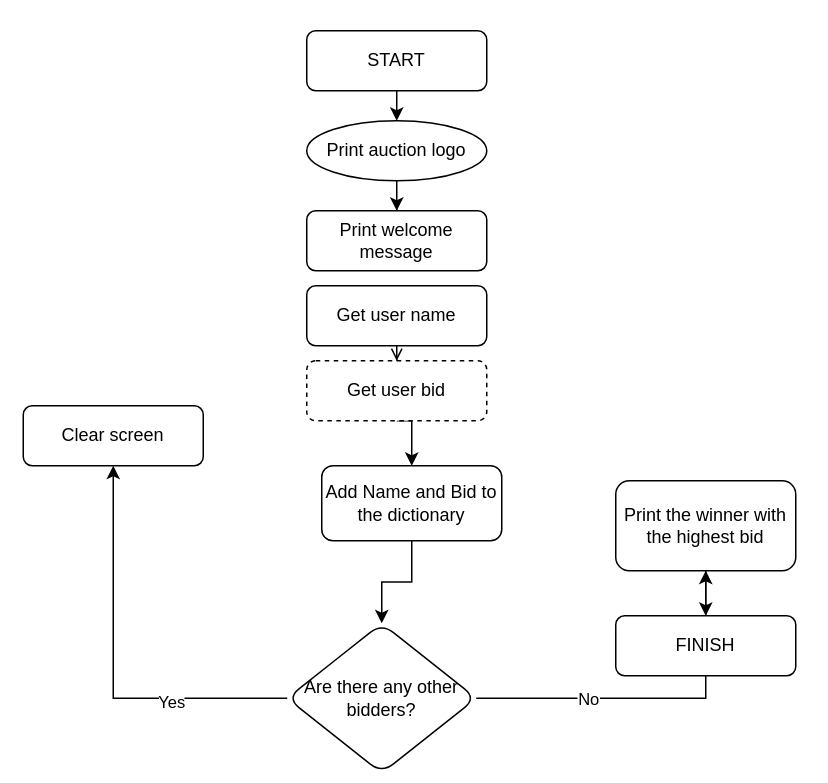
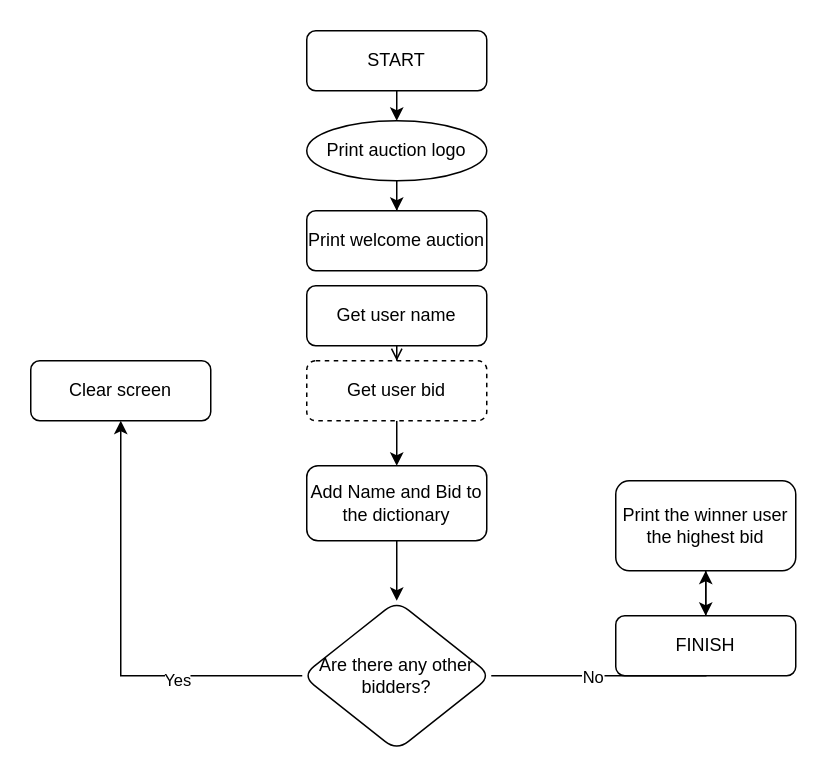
- <mxCell id="6" value="Print welcome message" style="rounded=1;whiteSpace=wrap;html=1;glass=0;strokeWidth=1;shadow=0;" vertex="1" parent="1"><mxGeometry x="204" y="140" width="120" height="40" as="geometry" /></mxCell>
+ <mxCell id="6" value="Print welcome auction" style="rounded=1;whiteSpace=wrap;html=1;glass=0;strokeWidth=1;shadow=0;" vertex="1" parent="1"><mxGeometry x="204" y="140" width="120" height="40" as="geometry" /></mxCell>
- <mxCell id="16" value="Clear screen" style="whiteSpace=wrap;html=1;rounded=1;glass=0;strokeWidth=1;shadow=0;" vertex="1" parent="1"><mxGeometry x="15" y="270" width="120" height="40" as="geometry" /></mxCell>
+ <mxCell id="16" value="Clear screen" style="whiteSpace=wrap;html=1;rounded=1;glass=0;strokeWidth=1;shadow=0;" vertex="1" parent="1"><mxGeometry x="20" y="240" width="120" height="40" as="geometry" /></mxCell>
- <mxCell id="22" value="Add Name and Bid to the dictionary" style="rounded=1;whiteSpace=wrap;html=1;" vertex="1" parent="1"><mxGeometry x="214" y="310" width="120" height="50" as="geometry" /></mxCell>
+ <mxCell id="22" value="Add Name and Bid to the dictionary" style="rounded=1;whiteSpace=wrap;html=1;" vertex="1" parent="1"><mxGeometry x="204" y="310" width="120" height="50" as="geometry" /></mxCell>
- <mxCell id="18" value="Print the winner with the highest bid" style="whiteSpace=wrap;html=1;rounded=1;glass=0;strokeWidth=1;shadow=0;" vertex="1" parent="1"><mxGeometry x="410" y="320" width="120" height="60" as="geometry" /></mxCell>
+ <mxCell id="18" value="Print the winner user the highest bid" style="whiteSpace=wrap;html=1;rounded=1;glass=0;strokeWidth=1;shadow=0;" vertex="1" parent="1"><mxGeometry x="410" y="320" width="120" height="60" as="geometry" /></mxCell>
- <mxCell id="15" value="Are there any other bidders?" style="rhombus;whiteSpace=wrap;html=1;rounded=1;glass=0;strokeWidth=1;shadow=0;" vertex="1" parent="1"><mxGeometry x="191" y="415" width="126" height="100" as="geometry" /></mxCell>
+ <mxCell id="15" value="Are there any other bidders?" style="rhombus;whiteSpace=wrap;html=1;rounded=1;glass=0;strokeWidth=1;shadow=0;" vertex="1" parent="1"><mxGeometry x="201" y="400" width="126" height="100" as="geometry" /></mxCell>
